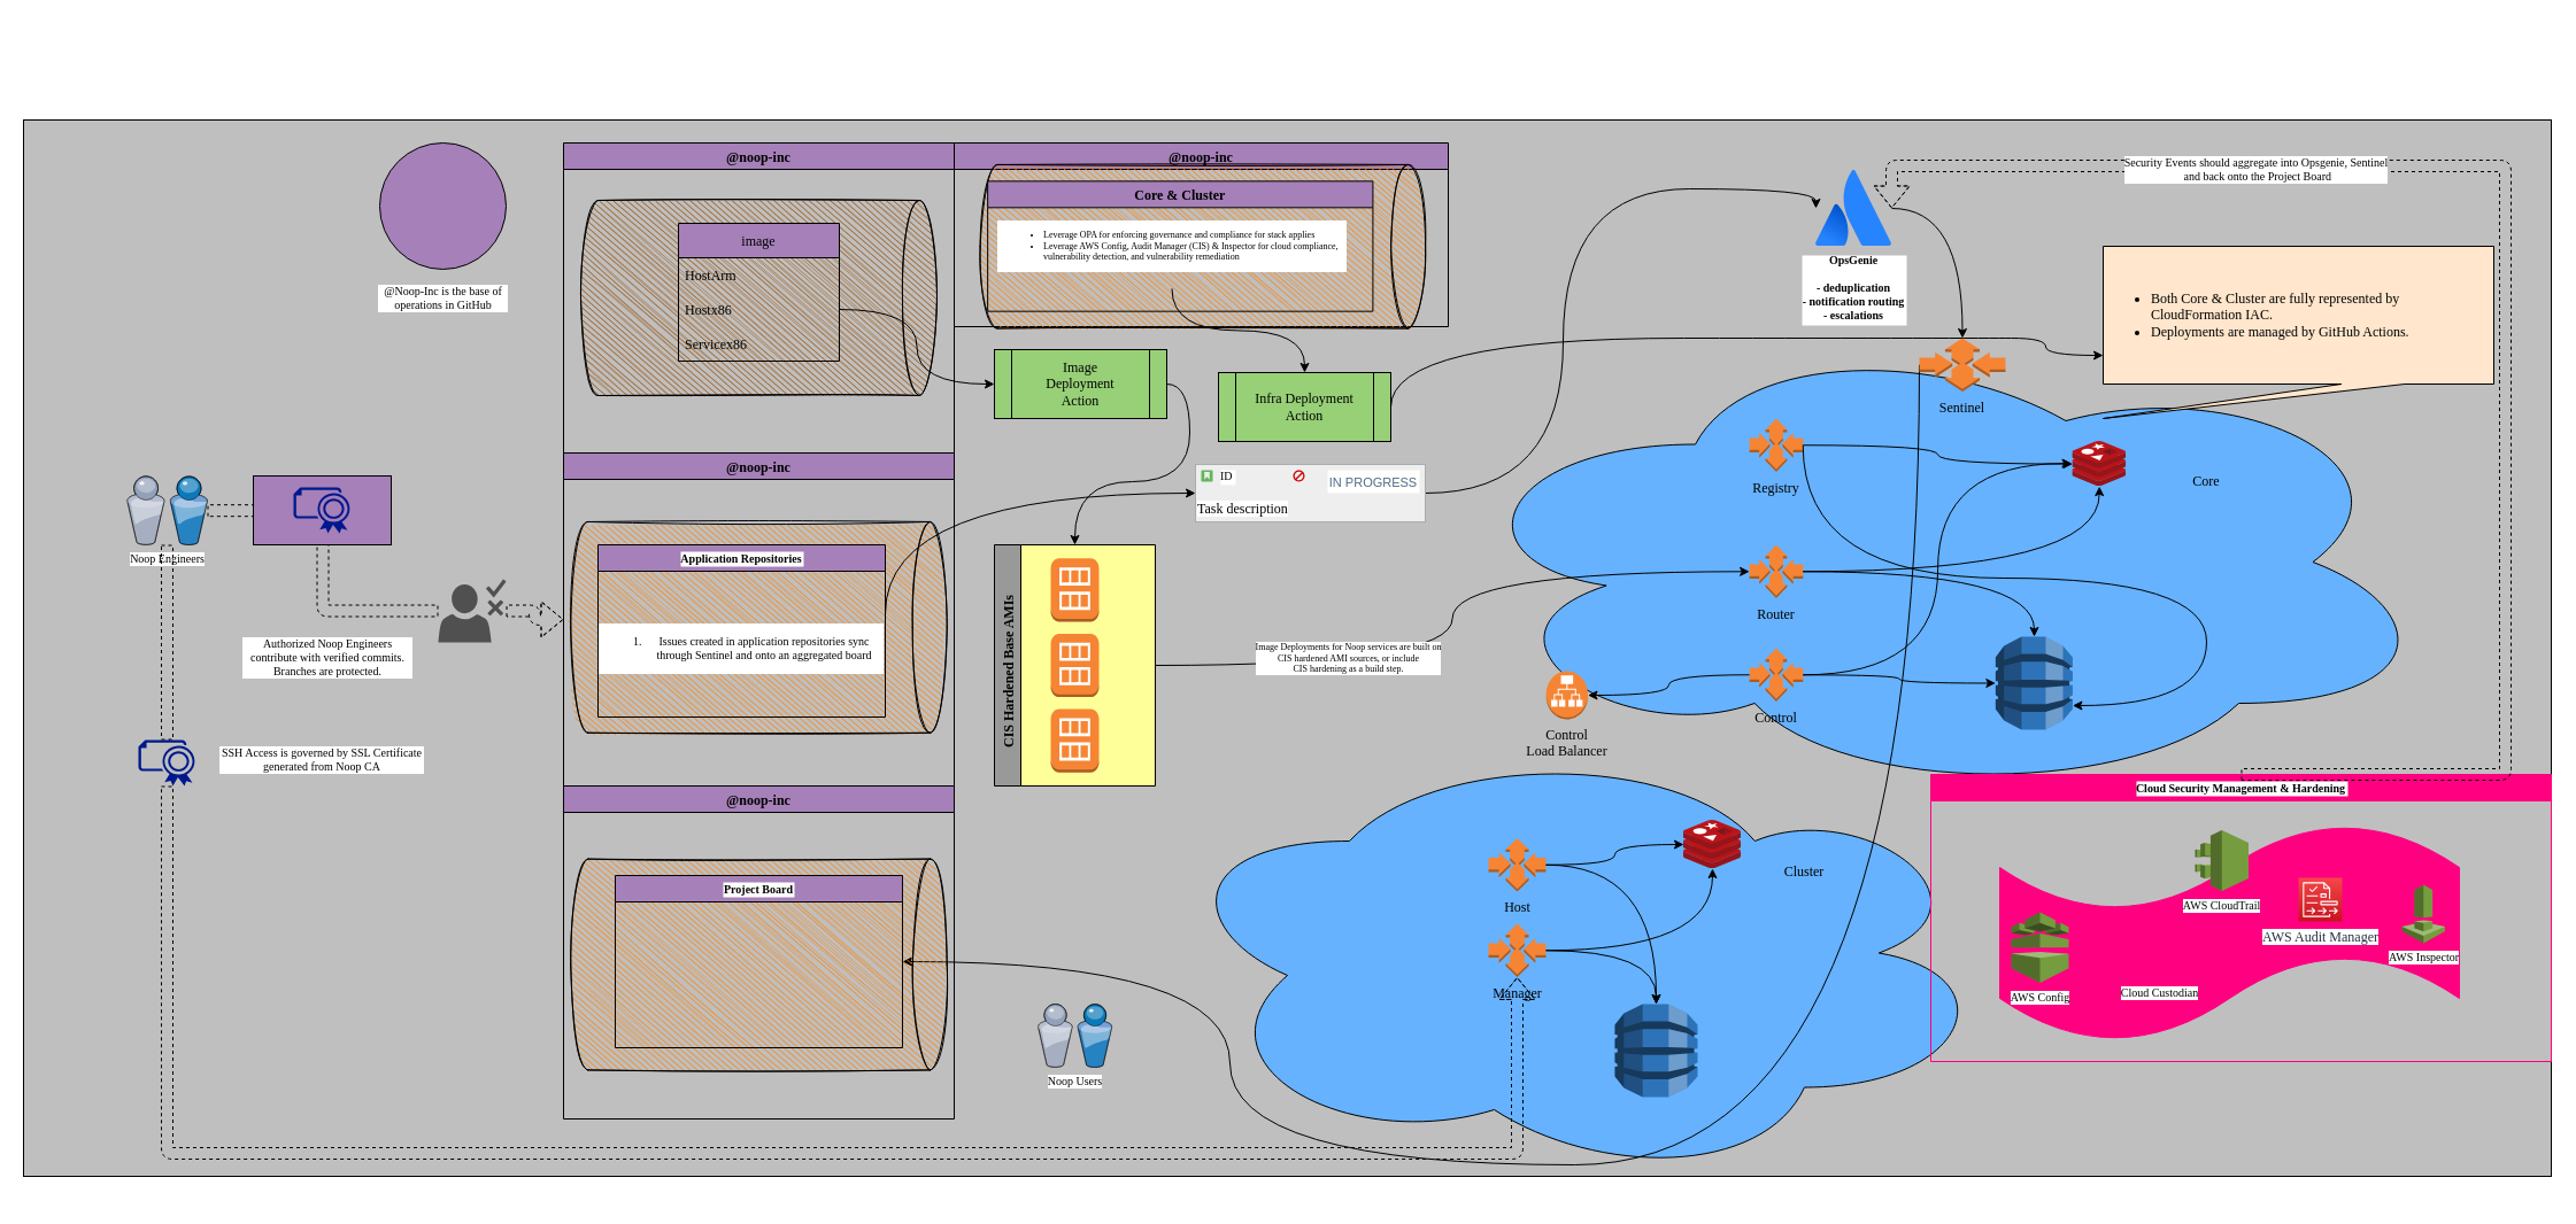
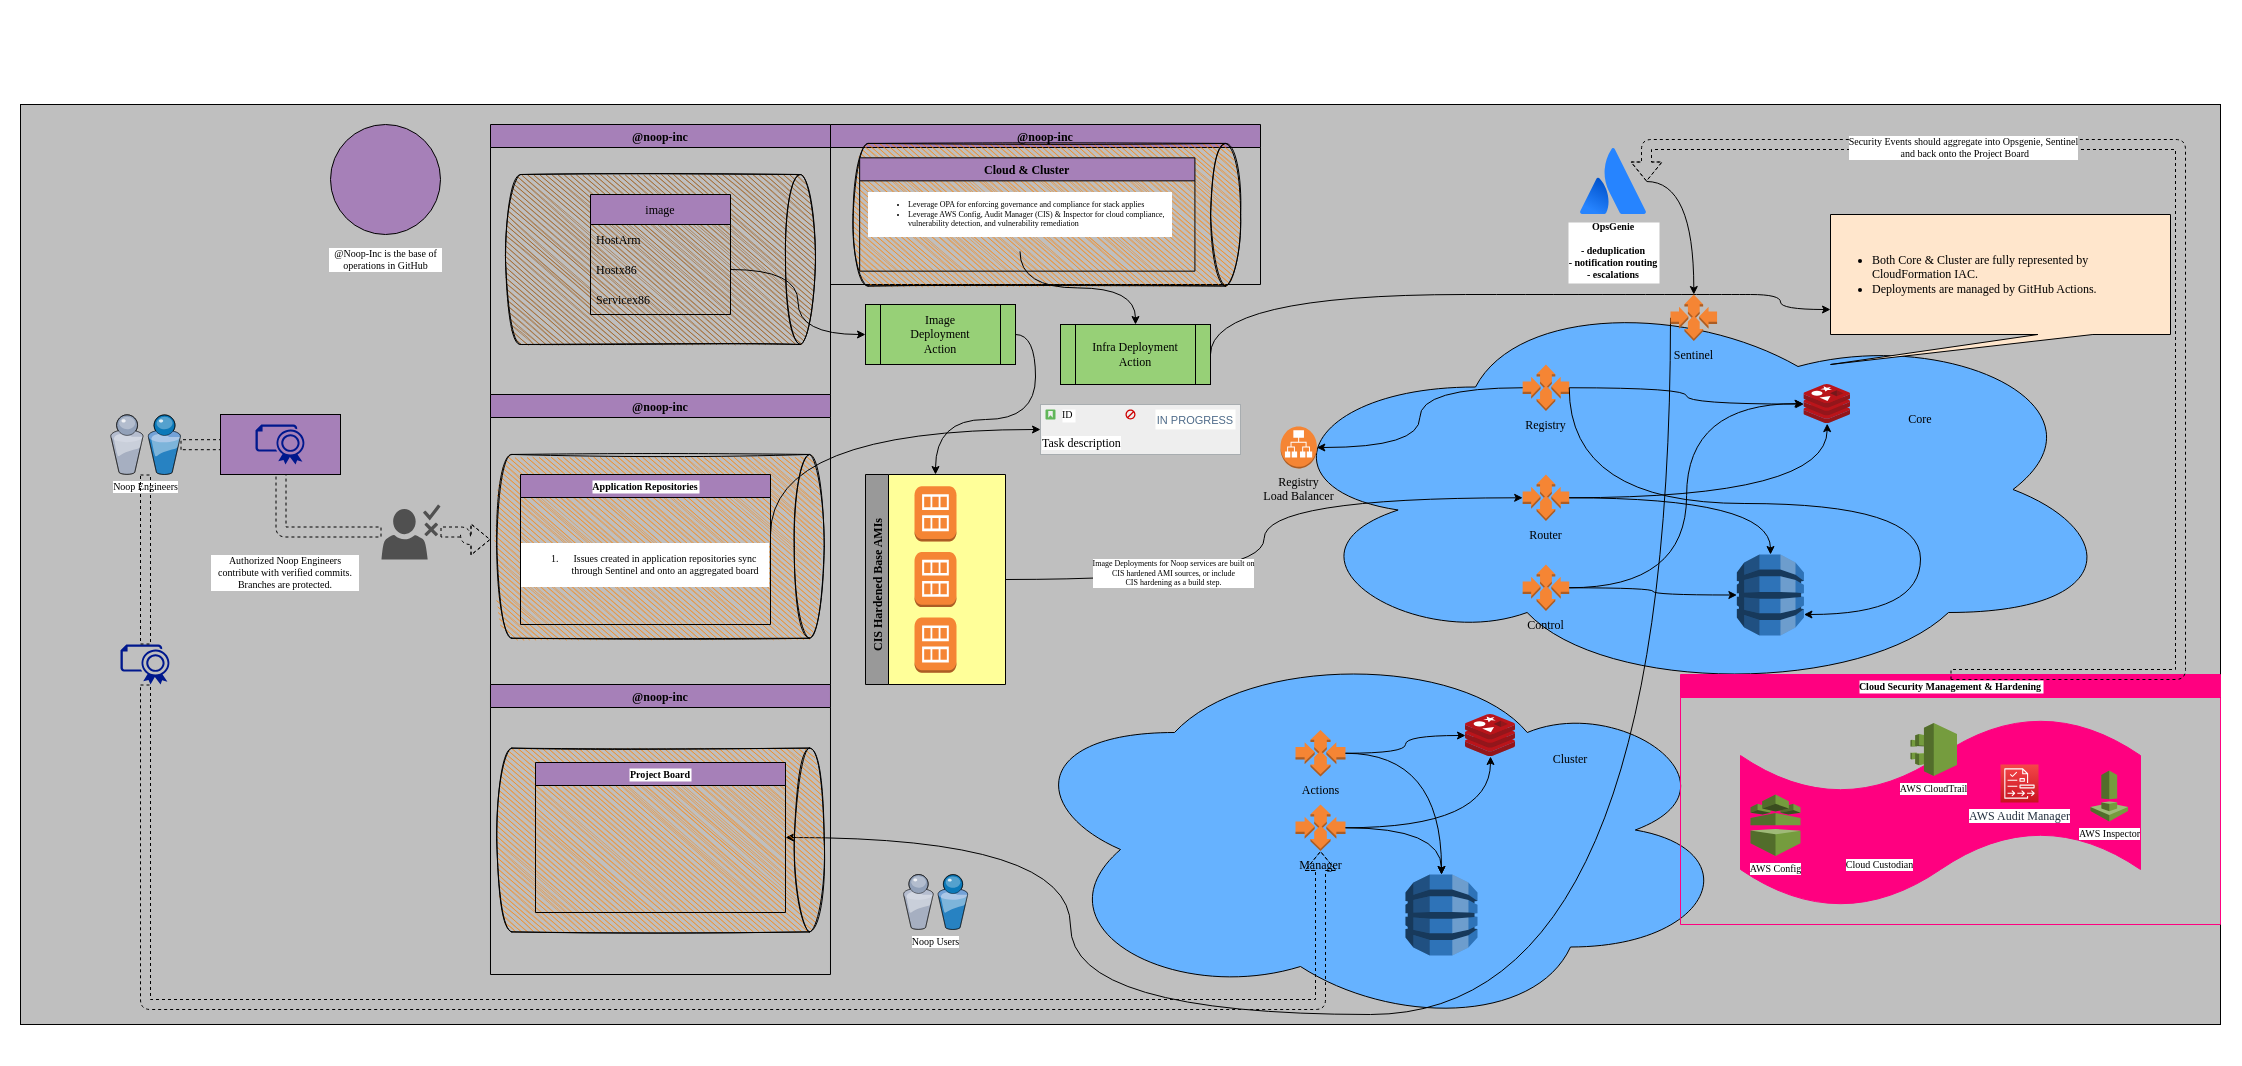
- <mxCell id="59" value="Core &amp; Cluster" style="swimlane;rounded=0;sketch=0;fontFamily=Comic Sans MS;fillColor=#A680B8;" vertex="1" parent="56"><mxGeometry x="29.153" y="33.333" width="335.254" height="113.333" as="geometry" /></mxCell>
+ <mxCell id="59" value="Cloud &amp; Cluster" style="swimlane;rounded=0;sketch=0;fontFamily=Comic Sans MS;fillColor=#A680B8;" vertex="1" parent="56"><mxGeometry x="29.153" y="33.333" width="335.254" height="113.333" as="geometry" /></mxCell>
- <mxCell id="79" style="edgeStyle=orthogonalEdgeStyle;curved=1;orthogonalLoop=1;jettySize=auto;html=1;exitX=1;exitY=0.5;exitDx=0;exitDy=0;entryX=0;entryY=0.5;entryDx=0;entryDy=0;fontFamily=Comic Sans MS;fontSize=10;" edge="1" parent="1" source="80" target="74"><mxGeometry relative="1" as="geometry"><Array as="points"><mxPoint x="1360" y="429" /><mxPoint x="1360" y="164" /><mxPoint x="1580" y="164" /></Array></mxGeometry></mxCell>
- <mxCell id="85" value="Sentinel" style="outlineConnect=0;dashed=0;verticalLabelPosition=bottom;verticalAlign=top;align=center;html=1;shape=mxgraph.aws3.auto_scaling;fillColor=#F58534;gradientColor=none;rounded=0;sketch=0;fontFamily=Comic Sans MS;" vertex="1" parent="1"><mxGeometry x="1669.997" y="294" width="75" height="46.5" as="geometry" /></mxCell>
+ <mxCell id="85" value="Sentinel" style="outlineConnect=0;dashed=0;verticalLabelPosition=bottom;verticalAlign=top;align=center;html=1;shape=mxgraph.aws3.auto_scaling;fillColor=#F58534;gradientColor=none;rounded=0;sketch=0;fontFamily=Comic Sans MS;" vertex="1" parent="1"><mxGeometry x="1669.997" y="294" width="46.569" height="46.5" as="geometry" /></mxCell>
+ <mxCell id="49" style="edgeStyle=orthogonalEdgeStyle;curved=1;orthogonalLoop=1;jettySize=auto;html=1;exitX=0;exitY=0.5;exitDx=0;exitDy=0;exitPerimeter=0;entryX=1;entryY=0.5;entryDx=0;entryDy=0;entryPerimeter=0;fontFamily=Comic Sans MS;" edge="1" parent="34" source="35" target="41"><mxGeometry relative="1" as="geometry" /></mxCell>
+ <mxCell id="41" value="Registry&lt;br&gt;Load Balancer" style="outlineConnect=0;dashed=0;verticalLabelPosition=bottom;verticalAlign=top;align=center;html=1;shape=mxgraph.aws3.application_load_balancer;fillColor=#F58534;gradientColor=none;rounded=0;sketch=0;fontFamily=Comic Sans MS;" vertex="1" parent="34"><mxGeometry y="62" width="36.324" height="42" as="geometry" /></mxCell>
- <mxCell id="48" style="edgeStyle=orthogonalEdgeStyle;curved=1;orthogonalLoop=1;jettySize=auto;html=1;exitX=0;exitY=0.5;exitDx=0;exitDy=0;exitPerimeter=0;entryX=1;entryY=0.5;entryDx=0;entryDy=0;entryPerimeter=0;fontFamily=Comic Sans MS;" edge="1" parent="34" source="39" target="40"><mxGeometry relative="1" as="geometry" /></mxCell>
- <mxCell id="40" value="Control&lt;br&gt;Load Balancer" style="outlineConnect=0;dashed=0;verticalLabelPosition=bottom;verticalAlign=top;align=center;html=1;shape=mxgraph.aws3.application_load_balancer;fillColor=#F58534;gradientColor=none;rounded=0;sketch=0;fontFamily=Comic Sans MS;" vertex="1" parent="34"><mxGeometry x="65.196" y="220" width="36.324" height="42" as="geometry" /></mxCell>
- <mxCell id="102" value="SSH Access is governed by SSL Certificate generated from Noop CA" style="text;html=1;strokeColor=none;fillColor=none;align=center;verticalAlign=middle;whiteSpace=wrap;rounded=0;labelBackgroundColor=#FFFFFF;sketch=0;fontFamily=Comic Sans MS;fontSize=10;" vertex="1" parent="1"><mxGeometry x="190" y="645.75" width="180" height="30" as="geometry" /></mxCell>
- <mxCell id="26" value="Host" style="outlineConnect=0;dashed=0;verticalLabelPosition=bottom;verticalAlign=top;align=center;html=1;shape=mxgraph.aws3.auto_scaling;fillColor=#F58534;gradientColor=none;rounded=0;sketch=0;fontFamily=Comic Sans MS;" vertex="1" parent="25"><mxGeometry x="105" y="15.5" width="50" height="46.5" as="geometry" /></mxCell>
+ <mxCell id="26" value="Actions" style="outlineConnect=0;dashed=0;verticalLabelPosition=bottom;verticalAlign=top;align=center;html=1;shape=mxgraph.aws3.auto_scaling;fillColor=#F58534;gradientColor=none;rounded=0;sketch=0;fontFamily=Comic Sans MS;" vertex="1" parent="25"><mxGeometry x="105" y="15.5" width="50" height="46.5" as="geometry" /></mxCell>
